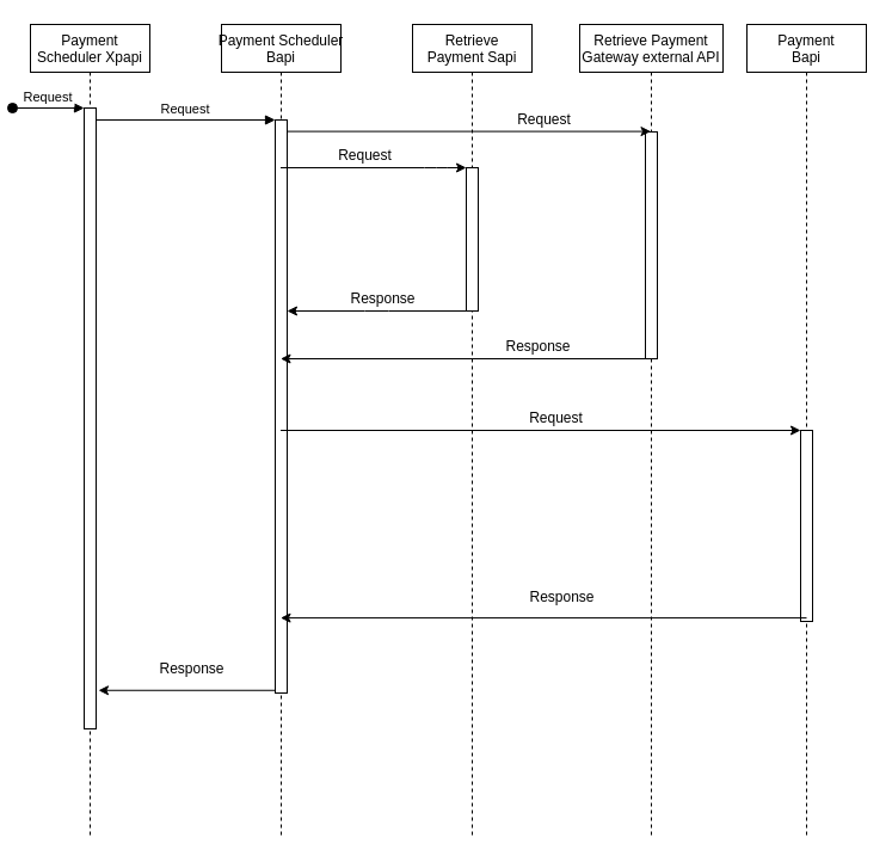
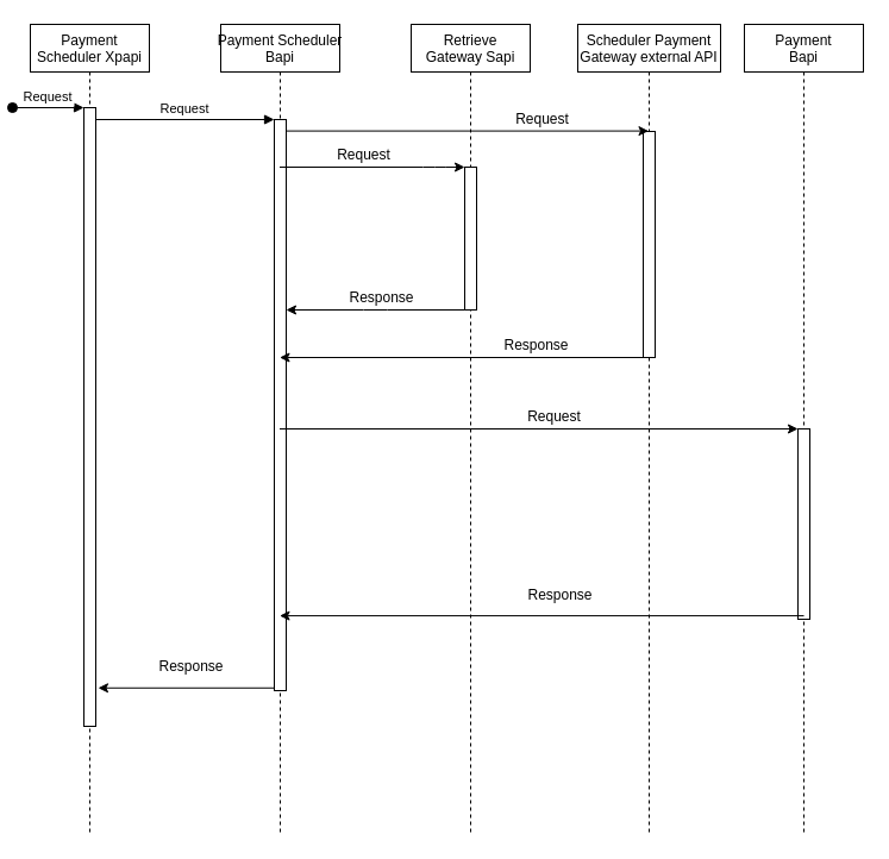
- <mxCell id="8" value="&#10;Retrieve&#10;Payment Sapi&#10;" style="shape=umlLifeline;perimeter=lifelinePerimeter;container=1;collapsible=0;recursiveResize=0;rounded=0;shadow=0;strokeWidth=1;" parent="1" vertex="1"><mxGeometry x="340" y="20" width="100" height="680" as="geometry" /></mxCell>
+ <mxCell id="8" value="&#10;Retrieve&#10;Gateway Sapi&#10;" style="shape=umlLifeline;perimeter=lifelinePerimeter;container=1;collapsible=0;recursiveResize=0;rounded=0;shadow=0;strokeWidth=1;" parent="1" vertex="1"><mxGeometry x="340" y="20" width="100" height="680" as="geometry" /></mxCell>
- <mxCell id="10" value="&#10;Retrieve Payment &#10;Gateway external API&#10;" style="shape=umlLifeline;perimeter=lifelinePerimeter;container=1;collapsible=0;recursiveResize=0;rounded=0;shadow=0;strokeWidth=1;" parent="1" vertex="1"><mxGeometry x="480" y="20" width="120" height="680" as="geometry" /></mxCell>
+ <mxCell id="10" value="&#10;Scheduler Payment &#10;Gateway external API&#10;" style="shape=umlLifeline;perimeter=lifelinePerimeter;container=1;collapsible=0;recursiveResize=0;rounded=0;shadow=0;strokeWidth=1;" parent="1" vertex="1"><mxGeometry x="480" y="20" width="120" height="680" as="geometry" /></mxCell>
